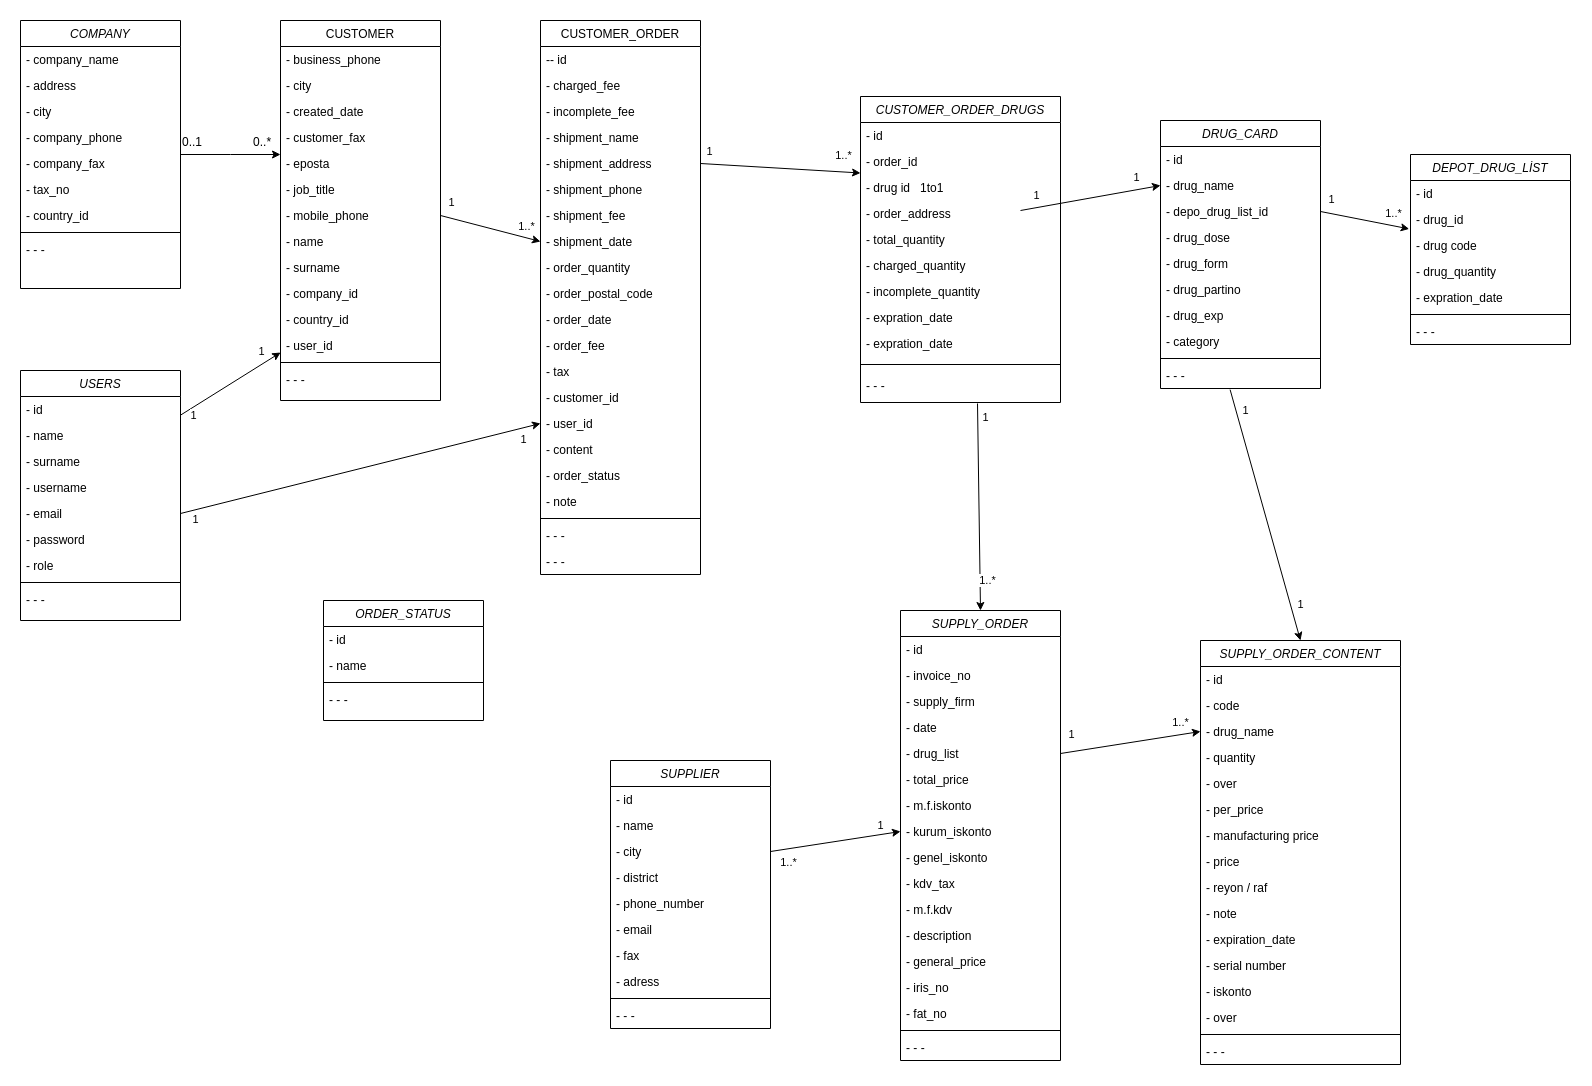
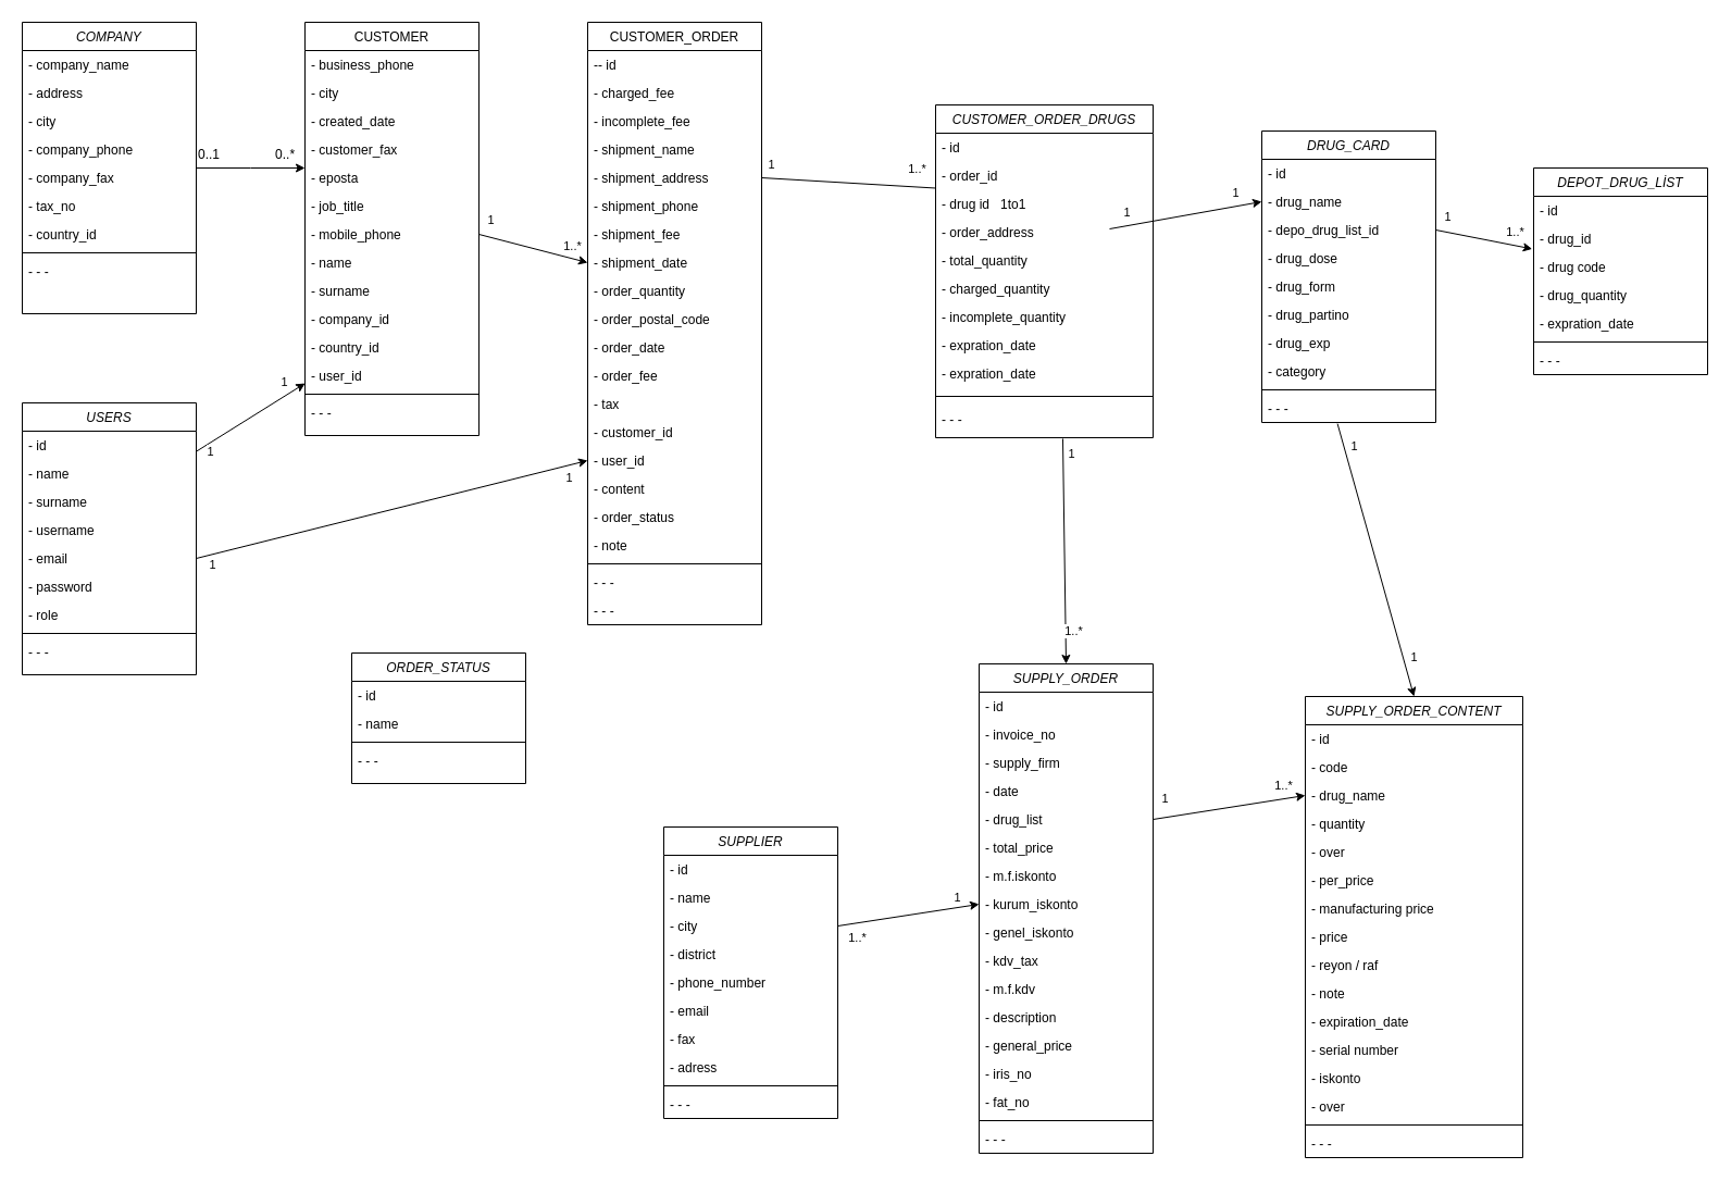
- <mxCell id="67" value="" style="endArrow=classic;html=1;entryX=0;entryY=0.25;entryDx=0;entryDy=0;exitX=1;exitY=0.5;exitDx=0;exitDy=0;" parent="1" source="35" target="55" edge="1"><mxGeometry width="50" height="50" relative="1" as="geometry"><mxPoint x="510" y="420" as="sourcePoint" /><mxPoint x="240" y="380" as="targetPoint" /></mxGeometry></mxCell>
+ <mxCell id="67" value="" style="endArrow=none;html=1;entryX=0;entryY=0.25;entryDx=0;entryDy=0;exitX=1;exitY=0.5;exitDx=0;exitDy=0;" parent="1" source="35" target="55" edge="1"><mxGeometry width="50" height="50" relative="1" as="geometry"><mxPoint x="510" y="420" as="sourcePoint" /><mxPoint x="240" y="380" as="targetPoint" /></mxGeometry></mxCell>
